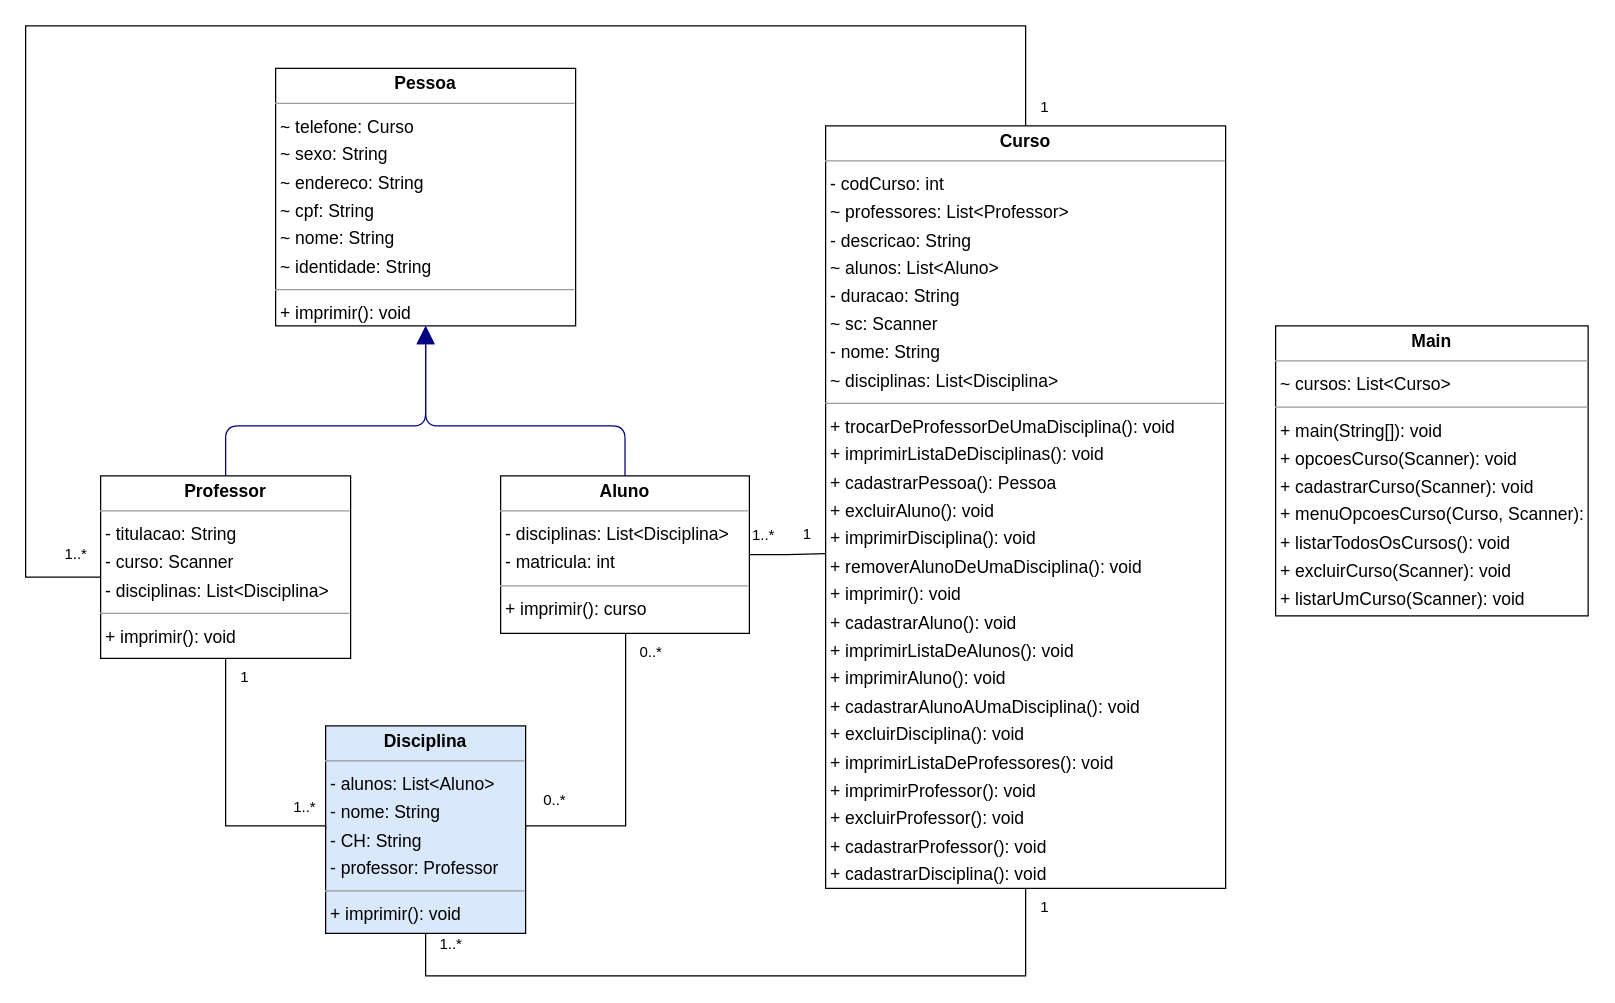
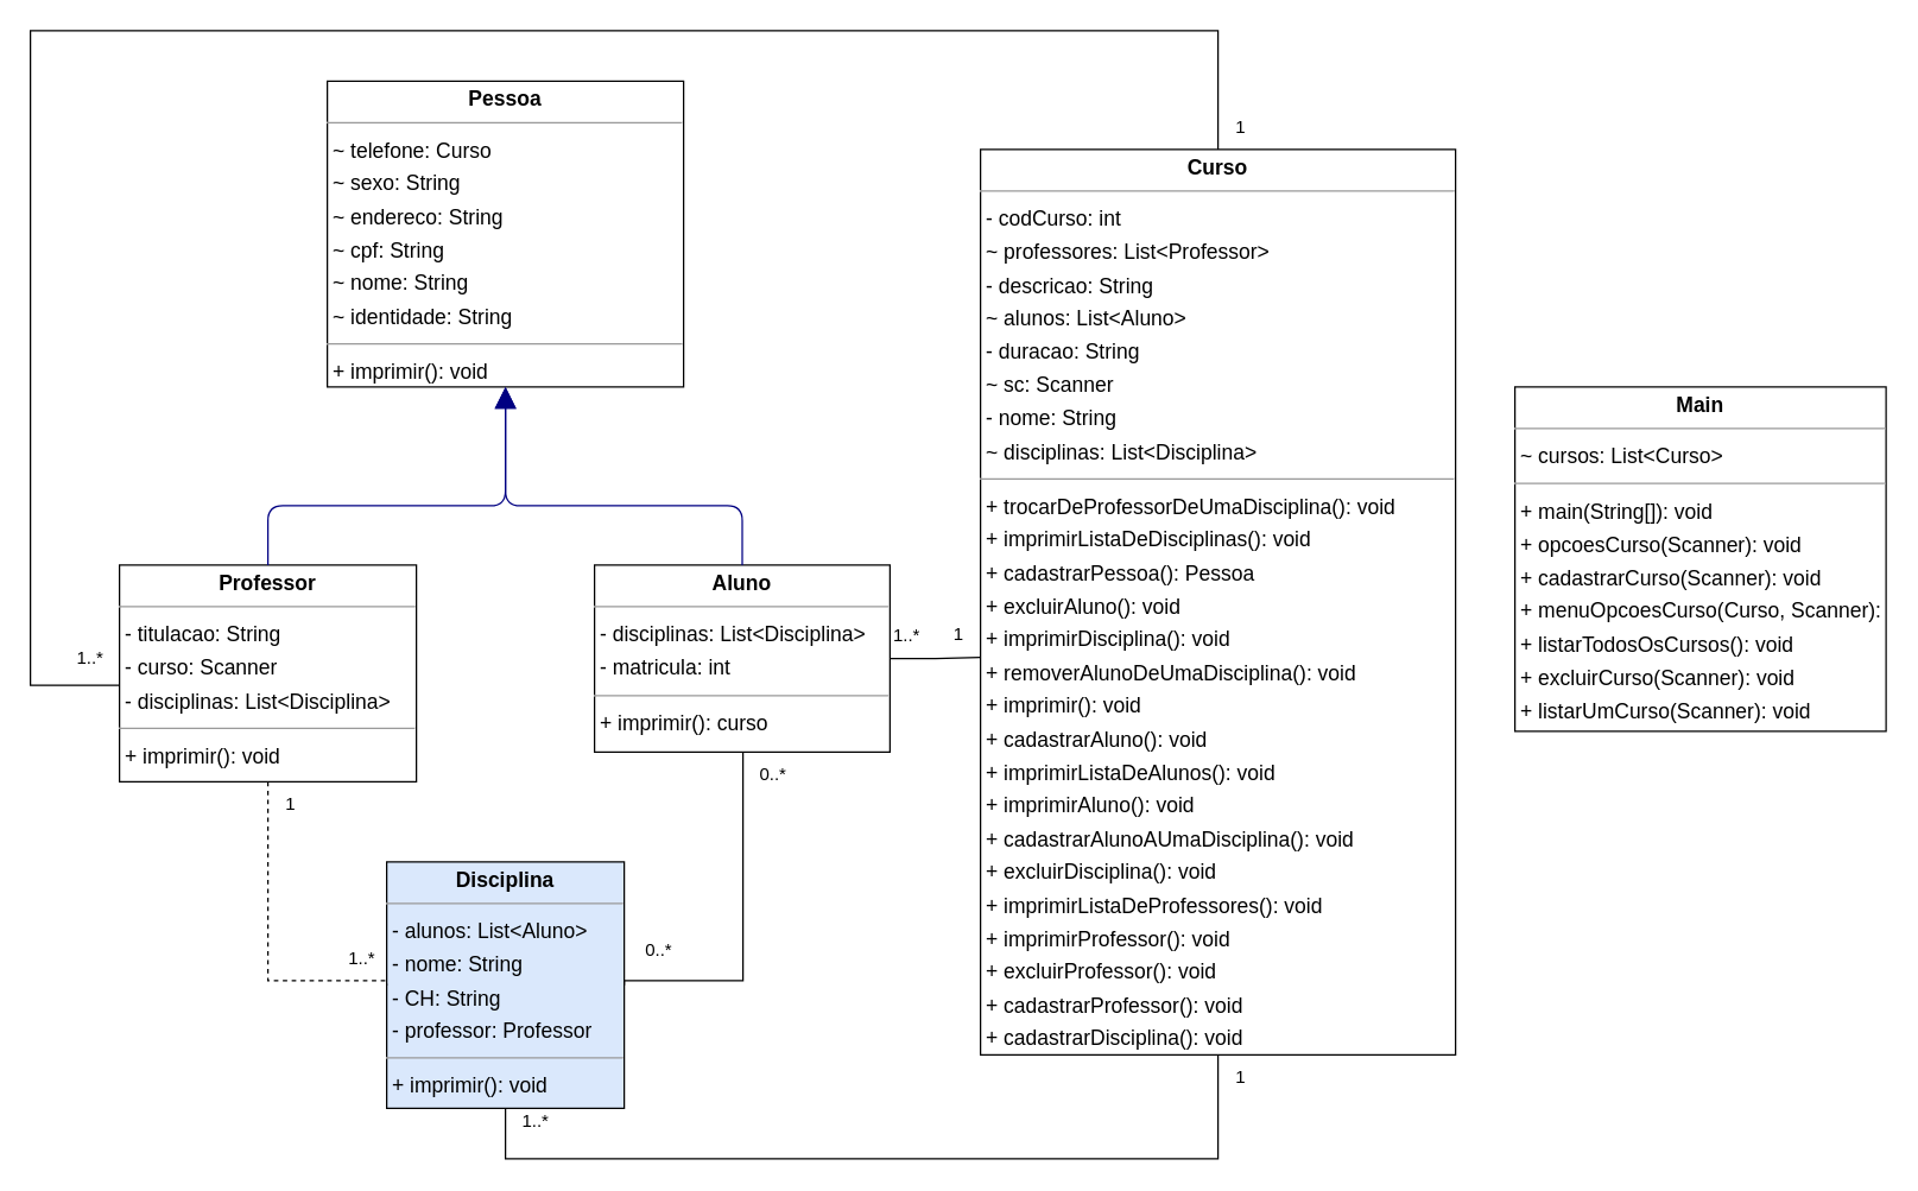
- <mxCell id="9" style="edgeStyle=orthogonalEdgeStyle;rounded=0;orthogonalLoop=1;jettySize=auto;html=1;exitX=0.5;exitY=1;exitDx=0;exitDy=0;entryX=0;entryY=0.5;entryDx=0;entryDy=0;endArrow=none;endFill=0;" edge="1" parent="1" source="11" target="6"><mxGeometry relative="1" as="geometry"><Array as="points"><mxPoint x="180" y="526" /><mxPoint x="180" y="660" /><mxPoint x="260" y="660" /></Array></mxGeometry></mxCell>
+ <mxCell id="9" style="edgeStyle=orthogonalEdgeStyle;rounded=0;orthogonalLoop=1;jettySize=auto;html=1;exitX=0.5;exitY=1;exitDx=0;exitDy=0;entryX=0;entryY=0.5;entryDx=0;entryDy=0;endArrow=none;endFill=0;dashed=1;" edge="1" parent="1" source="11" target="6"><mxGeometry relative="1" as="geometry"><Array as="points"><mxPoint x="180" y="526" /><mxPoint x="180" y="660" /><mxPoint x="260" y="660" /></Array></mxGeometry></mxCell>
